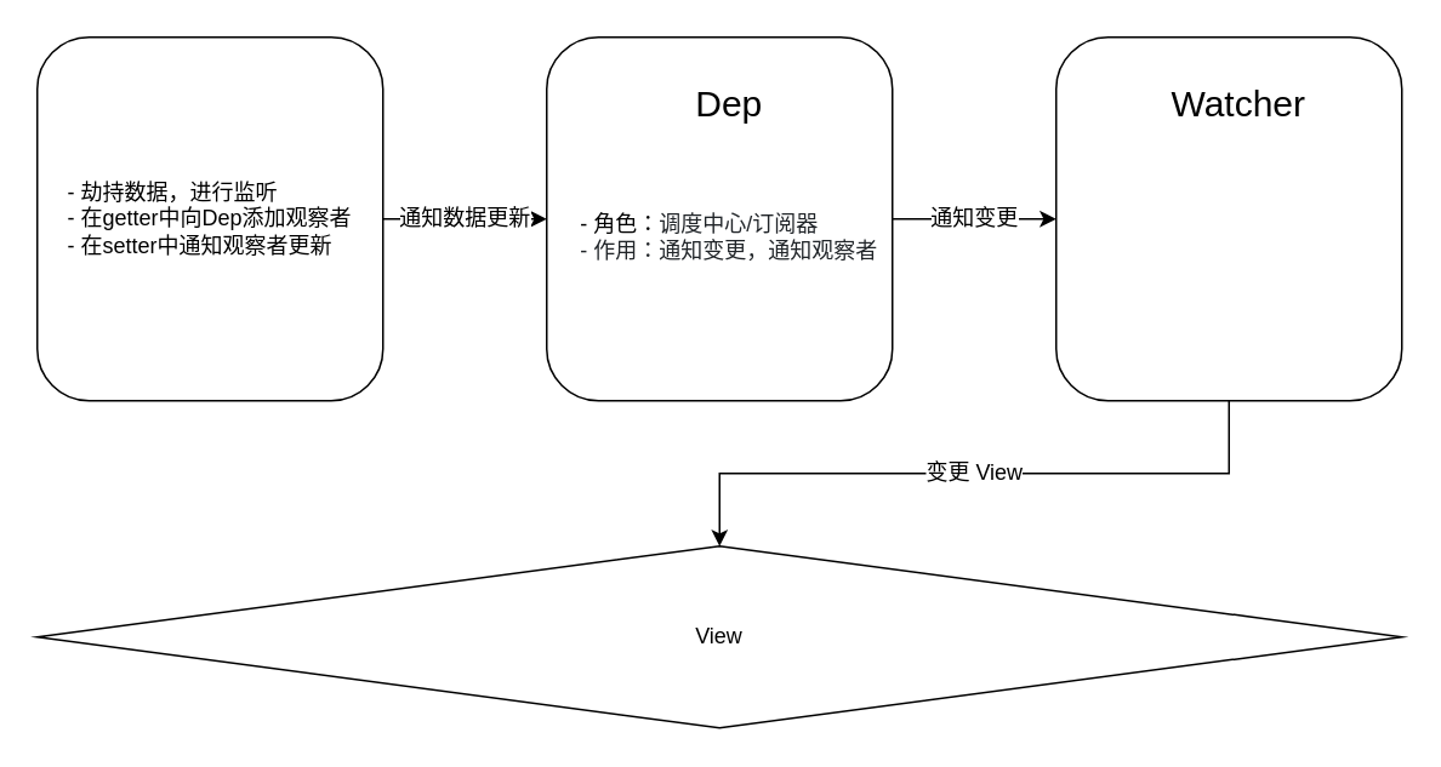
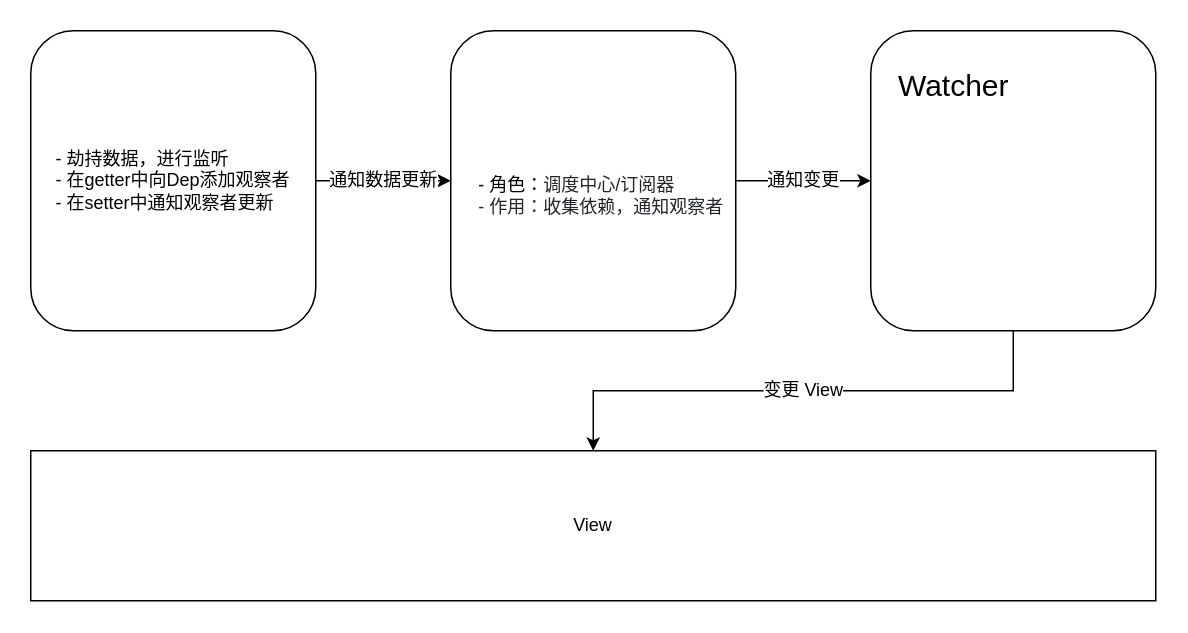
- <mxCell id="7" value="Dep" style="text;html=1;align=center;verticalAlign=middle;resizable=0;points=[];autosize=1;strokeColor=none;fillColor=none;fontSize=20;fontStyle=0" vertex="1" parent="1"><mxGeometry x="375.005" y="40.714" width="50" height="30" as="geometry" /></mxCell>
- <mxCell id="11" value="Watcher" style="text;html=1;align=center;verticalAlign=middle;resizable=0;points=[];autosize=1;strokeColor=none;fillColor=none;fontSize=20;fontStyle=0" vertex="1" parent="1"><mxGeometry x="635.005" y="40.714" width="90" height="30" as="geometry" /></mxCell>
+ <mxCell id="11" value="Watcher" style="text;html=1;align=center;verticalAlign=middle;resizable=0;points=[];autosize=1;strokeColor=none;fillColor=none;fontSize=20;fontStyle=0" vertex="1" parent="1"><mxGeometry x="590.005" y="40.714" width="90" height="30" as="geometry" /></mxCell>
- <mxCell id="6" value="&lt;div style=&quot;text-align: left&quot;&gt;&lt;span&gt;- 角色：&lt;/span&gt;&lt;span style=&quot;color: rgb(33 , 37 , 41) ; background-color: rgb(255 , 255 , 255)&quot;&gt;调度中心/订阅器&lt;/span&gt;&lt;/div&gt;&lt;font style=&quot;font-size: 12px&quot;&gt;&lt;div style=&quot;text-align: left&quot;&gt;&lt;font&gt;&lt;span style=&quot;color: rgb(33 , 37 , 41) ; background-color: rgb(255 , 255 , 255)&quot;&gt;-&amp;nbsp;&lt;/span&gt;&lt;span style=&quot;color: rgb(33 , 37 , 41) ; background-color: rgb(255 , 255 , 255)&quot;&gt;作用：&lt;/span&gt;&lt;/font&gt;&lt;span style=&quot;color: rgb(33 , 37 , 41) ; font-family: , &amp;#34;blinkmacsystemfont&amp;#34; , &amp;#34;segoe ui&amp;#34; , &amp;#34;roboto&amp;#34; , &amp;#34;helvetica neue&amp;#34; , &amp;#34;arial&amp;#34; , &amp;#34;noto sans&amp;#34; , &amp;#34;liberation sans&amp;#34; , sans-serif , &amp;#34;apple color emoji&amp;#34; , &amp;#34;segoe ui emoji&amp;#34; , &amp;#34;segoe ui symbol&amp;#34; , &amp;#34;noto color emoji&amp;#34; ; background-color: rgb(255 , 255 , 255)&quot;&gt;通知变更，通知观察者&lt;/span&gt;&lt;/div&gt;&lt;/font&gt;" style="text;html=1;align=center;verticalAlign=middle;resizable=0;points=[];autosize=1;strokeColor=none;fillColor=none;fontSize=12;" vertex="1" parent="1"><mxGeometry x="310" y="115" width="180" height="30" as="geometry" /></mxCell>
+ <mxCell id="6" value="&lt;div style=&quot;text-align: left&quot;&gt;&lt;span&gt;- 角色：&lt;/span&gt;&lt;span style=&quot;color: rgb(33 , 37 , 41) ; background-color: rgb(255 , 255 , 255)&quot;&gt;调度中心/订阅器&lt;/span&gt;&lt;/div&gt;&lt;font style=&quot;font-size: 12px&quot;&gt;&lt;div style=&quot;text-align: left&quot;&gt;&lt;font&gt;&lt;span style=&quot;color: rgb(33 , 37 , 41) ; background-color: rgb(255 , 255 , 255)&quot;&gt;-&amp;nbsp;&lt;/span&gt;&lt;span style=&quot;color: rgb(33 , 37 , 41) ; background-color: rgb(255 , 255 , 255)&quot;&gt;作用：&lt;/span&gt;&lt;/font&gt;&lt;span style=&quot;color: rgb(33 , 37 , 41) ; font-family: , &amp;#34;blinkmacsystemfont&amp;#34; , &amp;#34;segoe ui&amp;#34; , &amp;#34;roboto&amp;#34; , &amp;#34;helvetica neue&amp;#34; , &amp;#34;arial&amp;#34; , &amp;#34;noto sans&amp;#34; , &amp;#34;liberation sans&amp;#34; , sans-serif , &amp;#34;apple color emoji&amp;#34; , &amp;#34;segoe ui emoji&amp;#34; , &amp;#34;segoe ui symbol&amp;#34; , &amp;#34;noto color emoji&amp;#34; ; background-color: rgb(255 , 255 , 255)&quot;&gt;收集依赖，通知观察者&lt;/span&gt;&lt;/div&gt;&lt;/font&gt;" style="text;html=1;align=center;verticalAlign=middle;resizable=0;points=[];autosize=1;strokeColor=none;fillColor=none;fontSize=12;" vertex="1" parent="1"><mxGeometry x="310" y="115" width="180" height="30" as="geometry" /></mxCell>
- <mxCell id="12" value="View" style="rhombus;whiteSpace=wrap;html=1;fontSize=12;" vertex="1" parent="1"><mxGeometry x="20" y="300" width="750" height="100" as="geometry" /></mxCell>
+ <mxCell id="12" value="View" style="rounded=0;whiteSpace=wrap;html=1;fontSize=12;" vertex="1" parent="1"><mxGeometry x="20" y="300" width="750" height="100" as="geometry" /></mxCell>
